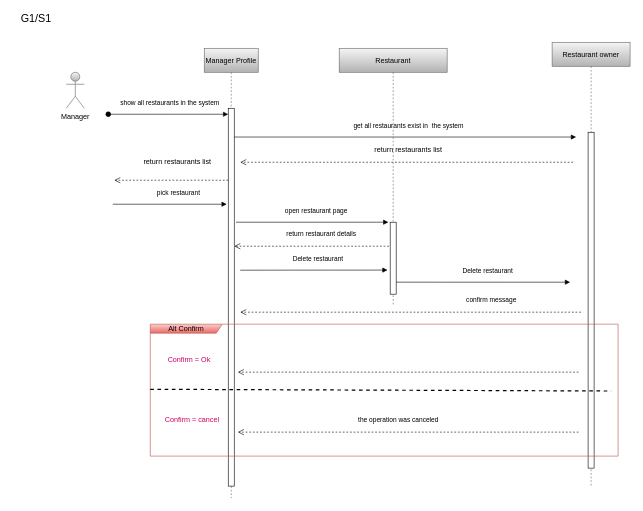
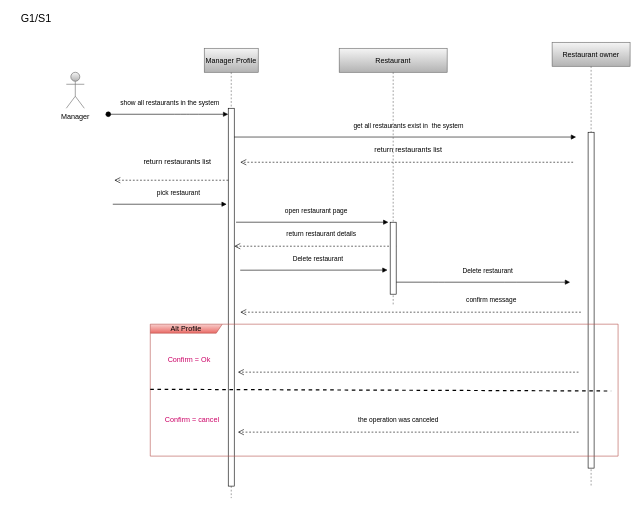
- <mxCell id="23" value="Alt Confirm" style="shape=umlFrame;whiteSpace=wrap;html=1;sketch=0;width=120;height=15;gradientColor=#ea6b66;fillColor=#f8cecc;strokeColor=#b85450;" vertex="1" parent="1"><mxGeometry x="250" y="540" width="780" height="220" as="geometry" /></mxCell>
+ <mxCell id="23" value="Alt Profile" style="shape=umlFrame;whiteSpace=wrap;html=1;sketch=0;width=120;height=15;gradientColor=#ea6b66;fillColor=#f8cecc;strokeColor=#b85450;" vertex="1" parent="1"><mxGeometry x="250" y="540" width="780" height="220" as="geometry" /></mxCell>
